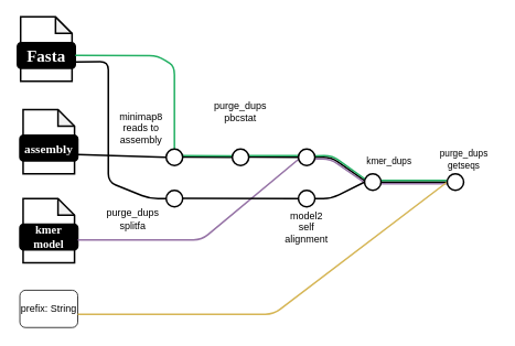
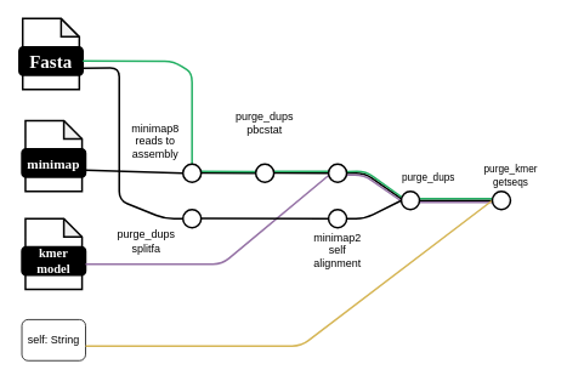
- <mxCell id="7" value="&lt;font data-font-src=&quot;https://fonts.googleapis.com/css?family=Maven+Pro&quot; face=&quot;Maven Pro&quot; color=&quot;#ffffff&quot;&gt;&lt;b&gt;&lt;font style=&quot;font-size: 15px;&quot;&gt;assembly&lt;/font&gt;&lt;/b&gt;&lt;/font&gt;" style="rounded=1;whiteSpace=wrap;html=1;strokeWidth=2;fillColor=#000000;" vertex="1" parent="5"><mxGeometry y="31.112" width="70" height="31.112" as="geometry" /></mxCell>
+ <mxCell id="7" value="&lt;font data-font-src=&quot;https://fonts.googleapis.com/css?family=Maven+Pro&quot; face=&quot;Maven Pro&quot; color=&quot;#ffffff&quot;&gt;&lt;b&gt;&lt;font style=&quot;font-size: 15px;&quot;&gt;minimap&lt;/font&gt;&lt;/b&gt;&lt;/font&gt;" style="rounded=1;whiteSpace=wrap;html=1;strokeWidth=2;fillColor=#000000;" vertex="1" parent="5"><mxGeometry y="31.112" width="70" height="31.112" as="geometry" /></mxCell>
- <mxCell id="41" value="purge_dups&lt;br&gt;getseqs" style="text;html=1;align=center;verticalAlign=middle;resizable=0;points=[];autosize=1;strokeColor=none;fillColor=none;fontSize=11;fontFamily=Helvetica;fontColor=default;" vertex="1" parent="1"><mxGeometry x="520" y="173" width="80" height="40" as="geometry" /></mxCell>
+ <mxCell id="41" value="purge_kmer&lt;br&gt;getseqs" style="text;html=1;align=center;verticalAlign=middle;resizable=0;points=[];autosize=1;strokeColor=none;fillColor=none;fontSize=11;fontFamily=Helvetica;fontColor=default;" vertex="1" parent="1"><mxGeometry x="520" y="173" width="80" height="40" as="geometry" /></mxCell>
- <mxCell id="34" value="kmer_dups" style="text;html=1;strokeColor=none;fillColor=none;align=center;verticalAlign=middle;whiteSpace=wrap;rounded=0;fontSize=11;fontFamily=Helvetica;fontColor=default;" vertex="1" parent="1"><mxGeometry x="440" y="180" width="60" height="30" as="geometry" /></mxCell>
+ <mxCell id="34" value="purge_dups" style="text;html=1;strokeColor=none;fillColor=none;align=center;verticalAlign=middle;whiteSpace=wrap;rounded=0;fontSize=11;fontFamily=Helvetica;fontColor=default;" vertex="1" parent="1"><mxGeometry x="440" y="180" width="60" height="30" as="geometry" /></mxCell>
- <mxCell id="28" value="model2 self alignment" style="text;html=1;strokeColor=none;fillColor=none;align=center;verticalAlign=middle;whiteSpace=wrap;rounded=0;" vertex="1" parent="1"><mxGeometry x="340" y="260" width="60" height="30" as="geometry" /></mxCell>
+ <mxCell id="28" value="minimap2 self alignment" style="text;html=1;strokeColor=none;fillColor=none;align=center;verticalAlign=middle;whiteSpace=wrap;rounded=0;" vertex="1" parent="1"><mxGeometry x="340" y="260" width="60" height="30" as="geometry" /></mxCell>
- <mxCell id="8" value="prefix: String" style="rounded=1;whiteSpace=wrap;html=1;aspect=fixed;" vertex="1" parent="1"><mxGeometry x="23" y="351" width="70" height="45.16" as="geometry" /></mxCell>
+ <mxCell id="8" value="self: String" style="rounded=1;whiteSpace=wrap;html=1;aspect=fixed;" vertex="1" parent="1"><mxGeometry x="23" y="351" width="70" height="45.16" as="geometry" /></mxCell>
